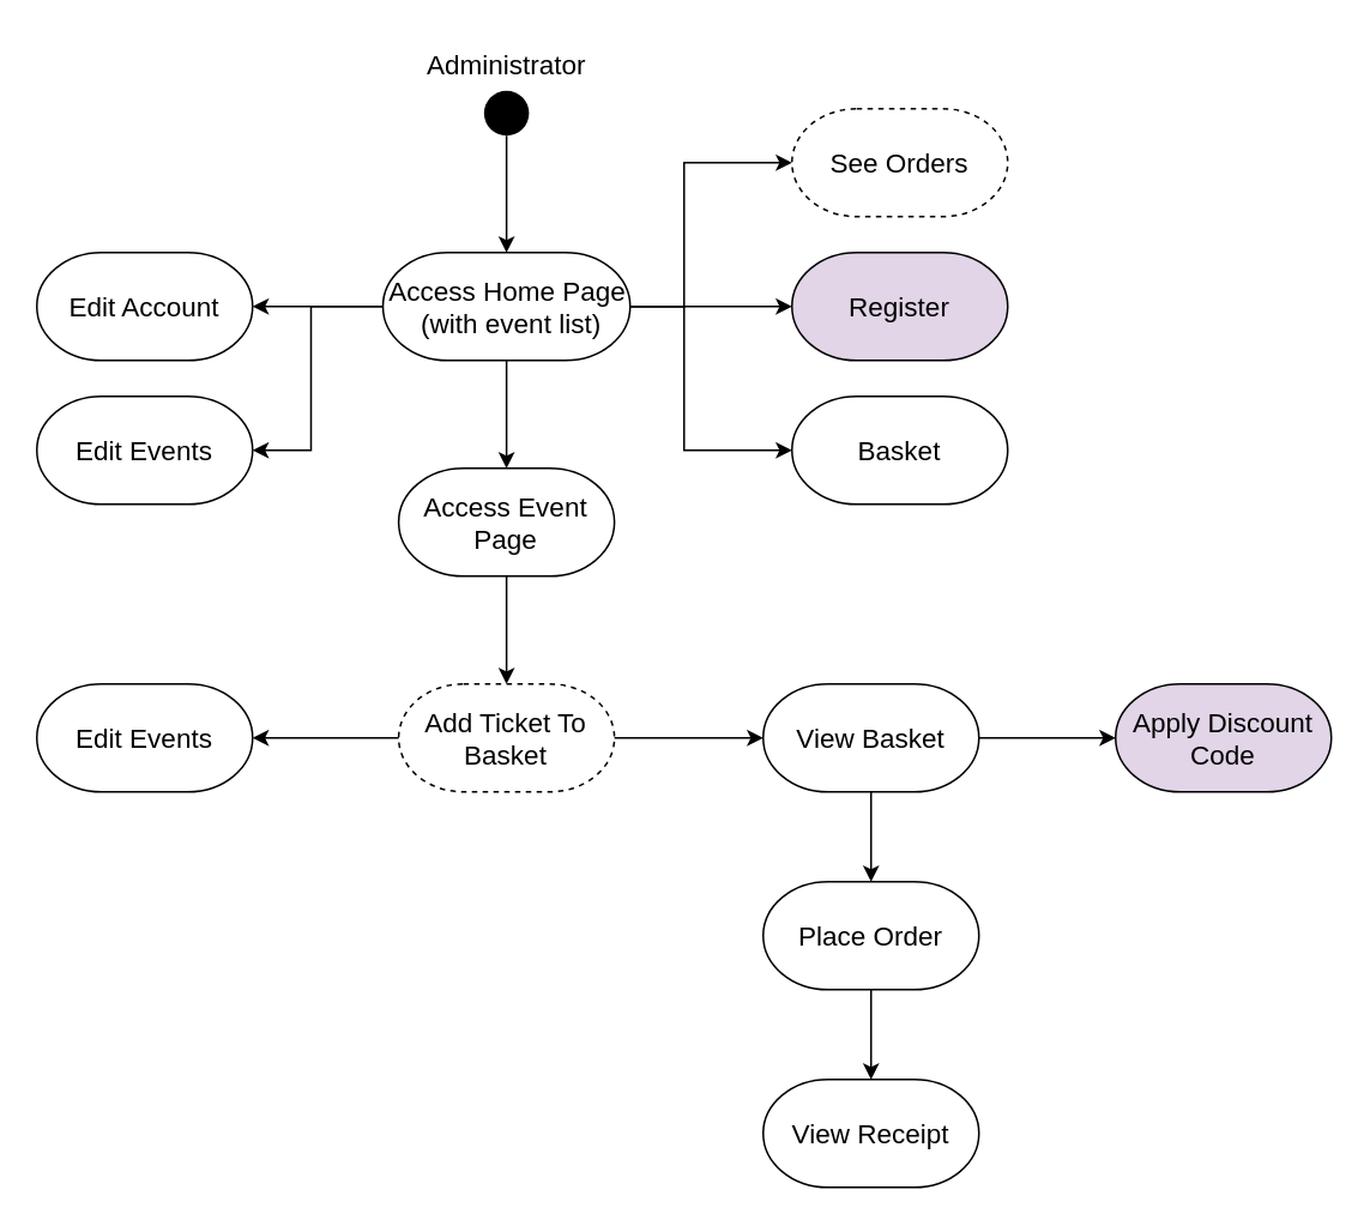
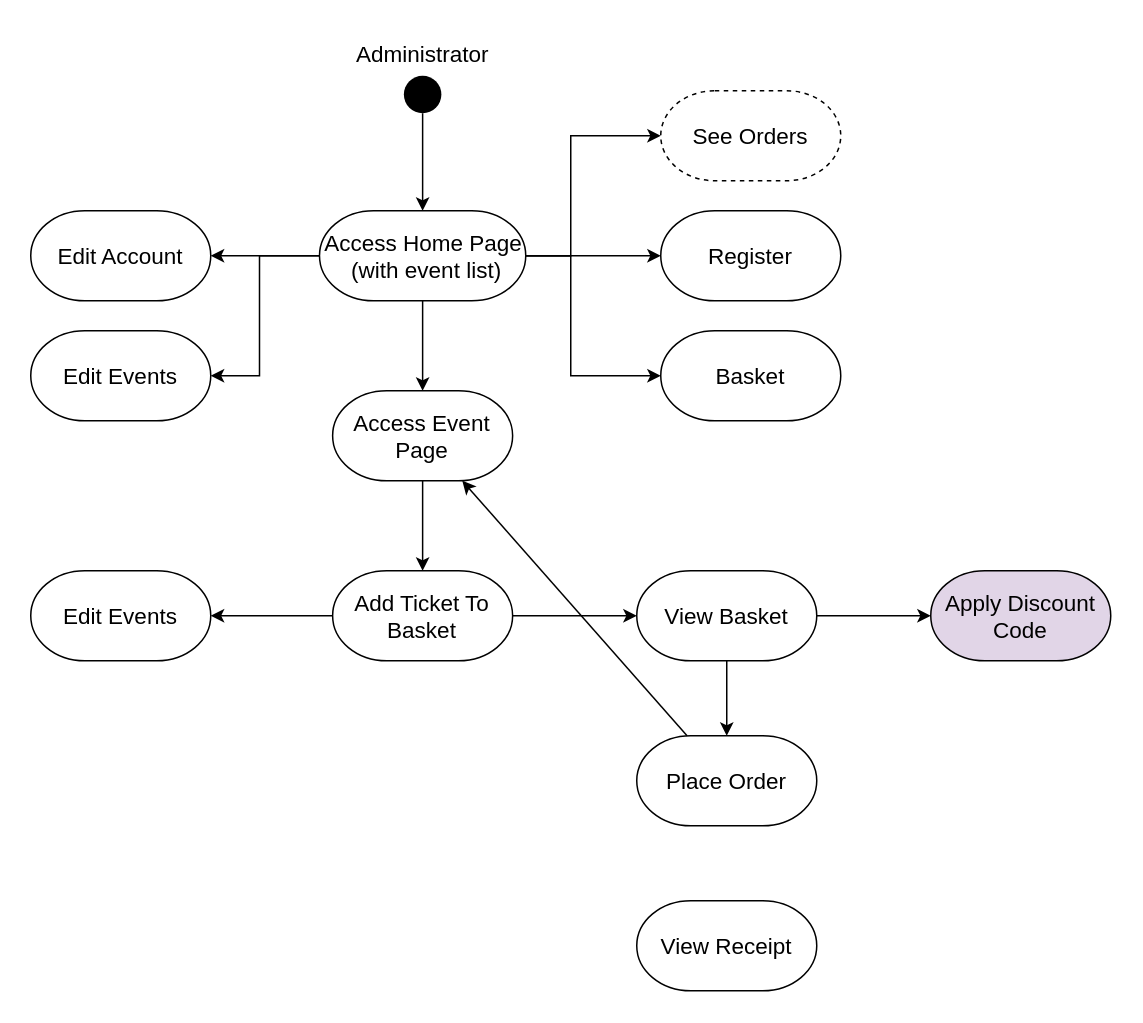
- <mxCell id="8" value="&lt;span style=&quot;font-size: 15px;&quot;&gt;Register&lt;/span&gt;" style="rounded=1;whiteSpace=wrap;html=1;arcSize=60;imageHeight=24;fillColor=#e1d5e7;" vertex="1" parent="1"><mxGeometry x="440" y="140" width="120" height="60" as="geometry" /></mxCell>
+ <mxCell id="8" value="&lt;span style=&quot;font-size: 15px;&quot;&gt;Register&lt;/span&gt;" style="rounded=1;whiteSpace=wrap;html=1;arcSize=60;imageHeight=24;" vertex="1" parent="1"><mxGeometry x="440" y="140" width="120" height="60" as="geometry" /></mxCell>
- <mxCell id="12" value="&lt;span style=&quot;font-size: 15px;&quot;&gt;Add Ticket To Basket&lt;/span&gt;" style="rounded=1;whiteSpace=wrap;html=1;arcSize=60;imageHeight=24;dashed=1;" vertex="1" parent="1"><mxGeometry x="221.25" y="380" width="120" height="60" as="geometry" /></mxCell>
+ <mxCell id="12" value="&lt;span style=&quot;font-size: 15px;&quot;&gt;Add Ticket To Basket&lt;/span&gt;" style="rounded=1;whiteSpace=wrap;html=1;arcSize=60;imageHeight=24;" vertex="1" parent="1"><mxGeometry x="221.25" y="380" width="120" height="60" as="geometry" /></mxCell>
- <mxCell id="17" value="" style="endArrow=classic;html=1;rounded=0;" edge="1" parent="1" source="16" target="18"><mxGeometry width="50" height="50" relative="1" as="geometry"><mxPoint x="470" y="570" as="sourcePoint" /><mxPoint x="500" y="610" as="targetPoint" /></mxGeometry></mxCell>
+ <mxCell id="17" value="" style="endArrow=classic;html=1;rounded=0;" edge="1" parent="1" source="16" target="5"><mxGeometry width="50" height="50" relative="1" as="geometry"><mxPoint x="470" y="570" as="sourcePoint" /><mxPoint x="500" y="610" as="targetPoint" /></mxGeometry></mxCell>
